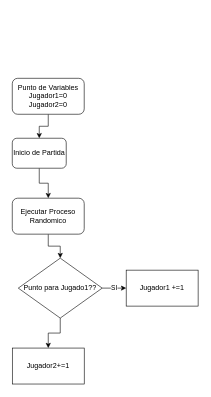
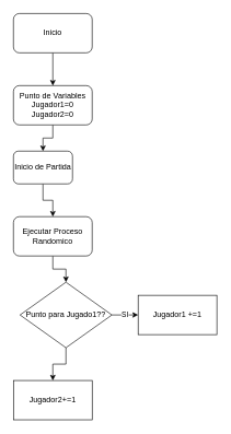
+ <mxCell id="3" value="Inicio" style="rounded=1;whiteSpace=wrap;html=1;" vertex="1" parent="1"><mxGeometry x="20" y="20" width="120" height="60" as="geometry" /></mxCell>
+ <mxCell id="2" value="" style="edgeStyle=orthogonalEdgeStyle;rounded=0;orthogonalLoop=1;jettySize=auto;html=1;" edge="1" parent="1" source="3" target="5"><mxGeometry relative="1" as="geometry" /></mxCell>
